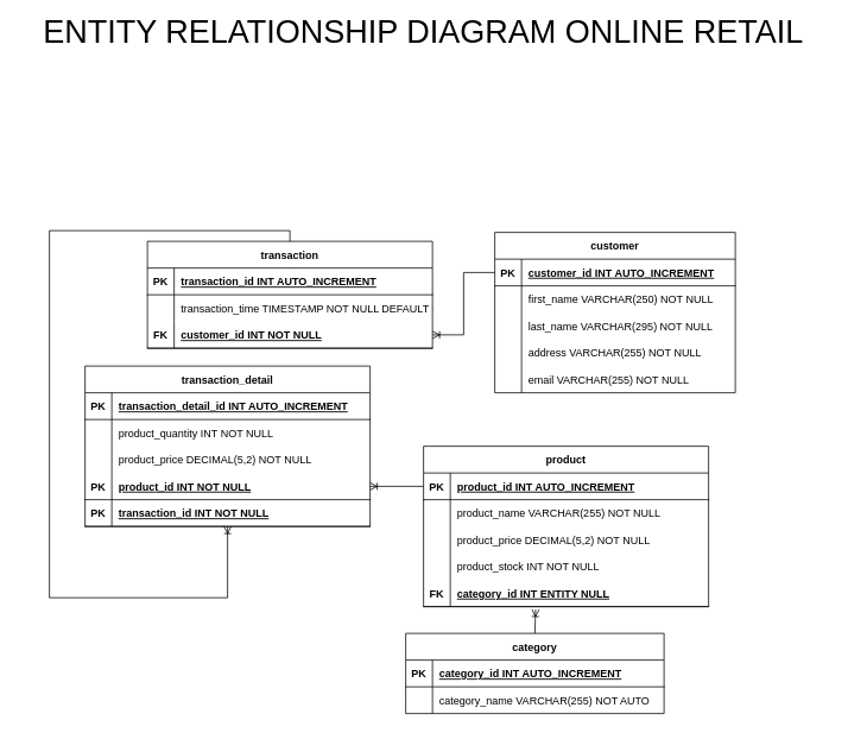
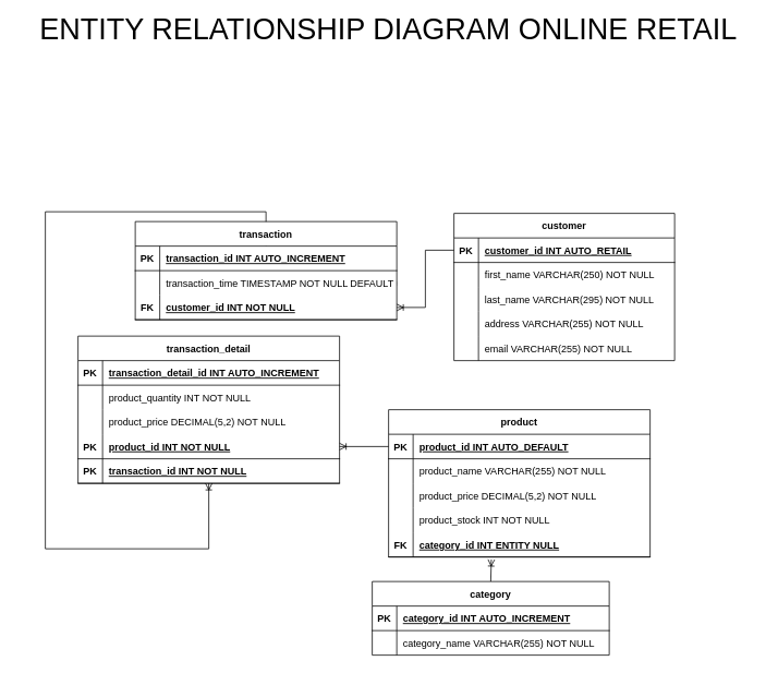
- <mxCell id="5" value="customer_id INT  AUTO_INCREMENT" style="shape=partialRectangle;overflow=hidden;connectable=0;fillColor=none;align=left;strokeColor=inherit;top=0;left=0;bottom=0;right=0;spacingLeft=6;fontStyle=5;" vertex="1" parent="3"><mxGeometry x="30" width="240" height="30" as="geometry"><mxRectangle width="240" height="30" as="alternateBounds" /></mxGeometry></mxCell>
+ <mxCell id="5" value="customer_id INT  AUTO_RETAIL" style="shape=partialRectangle;overflow=hidden;connectable=0;fillColor=none;align=left;strokeColor=inherit;top=0;left=0;bottom=0;right=0;spacingLeft=6;fontStyle=5;" vertex="1" parent="3"><mxGeometry x="30" width="240" height="30" as="geometry"><mxRectangle width="240" height="30" as="alternateBounds" /></mxGeometry></mxCell>
- <mxCell id="40" value="product_id INT  AUTO_INCREMENT" style="shape=partialRectangle;overflow=hidden;connectable=0;fillColor=none;align=left;strokeColor=inherit;top=0;left=0;bottom=0;right=0;spacingLeft=6;fontStyle=5;" vertex="1" parent="38"><mxGeometry x="30" width="290" height="30" as="geometry"><mxRectangle width="290" height="30" as="alternateBounds" /></mxGeometry></mxCell>
+ <mxCell id="40" value="product_id INT  AUTO_DEFAULT" style="shape=partialRectangle;overflow=hidden;connectable=0;fillColor=none;align=left;strokeColor=inherit;top=0;left=0;bottom=0;right=0;spacingLeft=6;fontStyle=5;" vertex="1" parent="38"><mxGeometry x="30" width="290" height="30" as="geometry"><mxRectangle width="290" height="30" as="alternateBounds" /></mxGeometry></mxCell>
- <mxCell id="59" value="category_name VARCHAR(255) NOT AUTO" style="shape=partialRectangle;overflow=hidden;connectable=0;fillColor=none;align=left;strokeColor=inherit;top=0;left=0;bottom=0;right=0;spacingLeft=6;" vertex="1" parent="57"><mxGeometry x="30" width="260" height="30" as="geometry"><mxRectangle width="260" height="30" as="alternateBounds" /></mxGeometry></mxCell>
+ <mxCell id="59" value="category_name VARCHAR(255) NOT NULL" style="shape=partialRectangle;overflow=hidden;connectable=0;fillColor=none;align=left;strokeColor=inherit;top=0;left=0;bottom=0;right=0;spacingLeft=6;" vertex="1" parent="57"><mxGeometry x="30" width="260" height="30" as="geometry"><mxRectangle width="260" height="30" as="alternateBounds" /></mxGeometry></mxCell>
